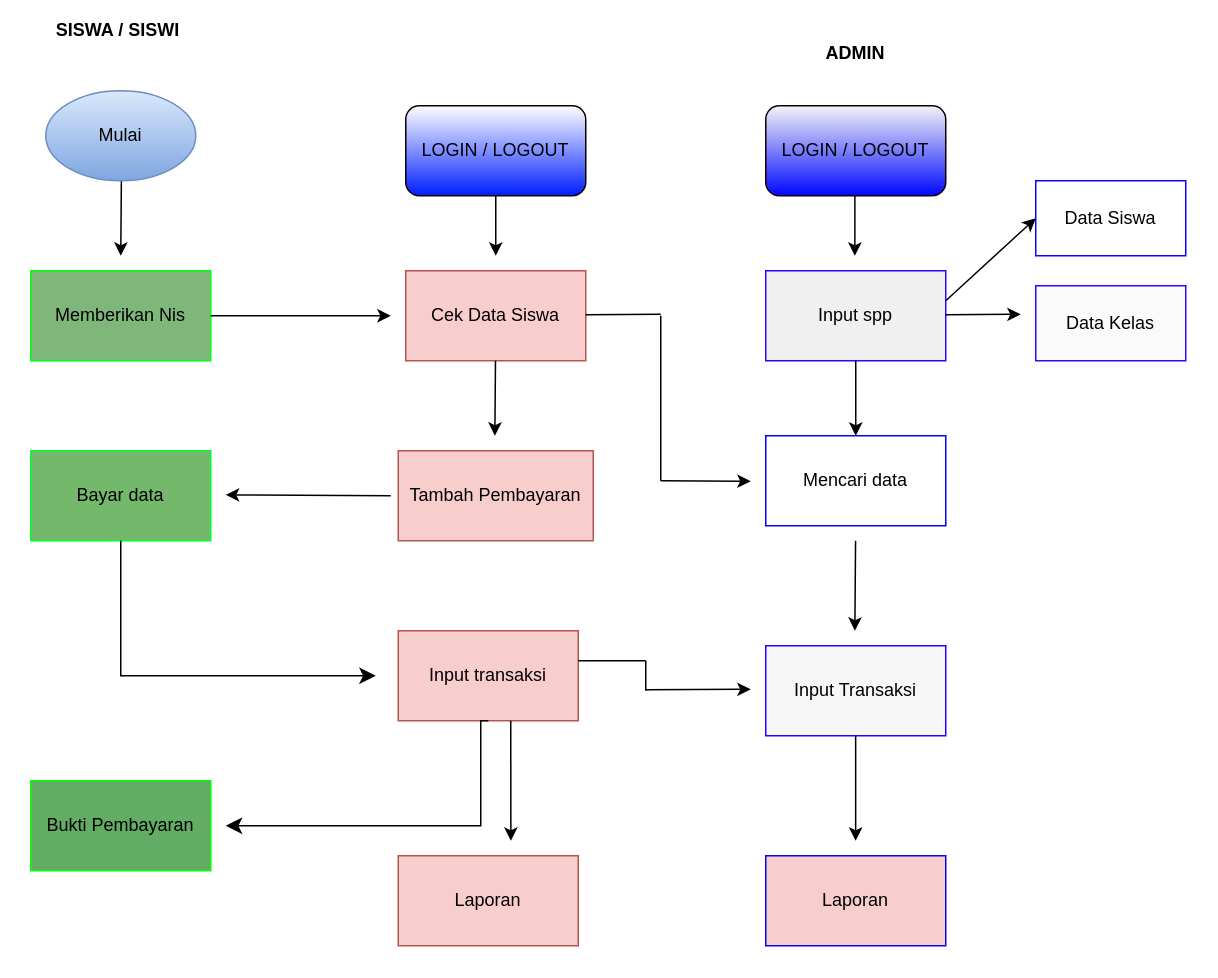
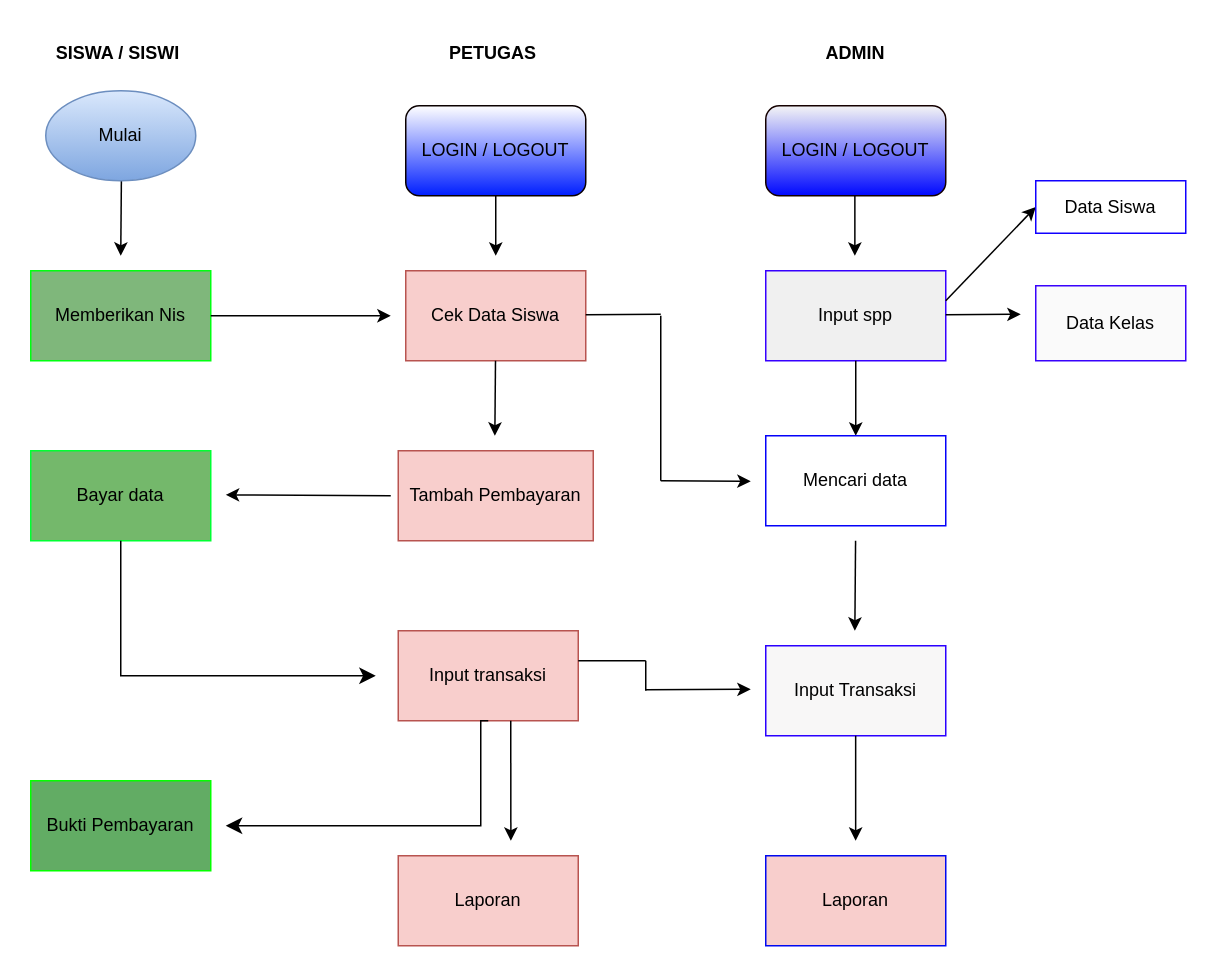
- <mxCell id="2" value="&lt;b&gt;SISWA / SISWI&amp;nbsp;&lt;/b&gt;" style="text;html=1;strokeColor=none;fillColor=none;align=center;verticalAlign=middle;whiteSpace=wrap;rounded=0;" parent="1" vertex="1"><mxGeometry x="30" y="5" width="100" height="30" as="geometry" /></mxCell>
+ <mxCell id="2" value="&lt;b&gt;SISWA / SISWI&amp;nbsp;&lt;/b&gt;" style="text;html=1;strokeColor=none;fillColor=none;align=center;verticalAlign=middle;whiteSpace=wrap;rounded=0;" parent="1" vertex="1"><mxGeometry x="30" y="20" width="100" height="30" as="geometry" /></mxCell>
+ <mxCell id="8" value="&lt;b&gt;PETUGAS&amp;nbsp;&lt;/b&gt;" style="text;html=1;strokeColor=none;fillColor=none;align=center;verticalAlign=middle;whiteSpace=wrap;rounded=0;" parent="1" vertex="1"><mxGeometry x="300" y="20" width="60" height="30" as="geometry" /></mxCell>
- <mxCell id="38" value="Data Siswa" style="rounded=0;whiteSpace=wrap;html=1;fillColor=#ffffff;strokeColor=#1100ff;" parent="1" vertex="1"><mxGeometry x="690" y="120" width="100" height="50" as="geometry" /></mxCell>
+ <mxCell id="38" value="Data Siswa" style="rounded=0;whiteSpace=wrap;html=1;fillColor=#ffffff;strokeColor=#1100ff;" parent="1" vertex="1"><mxGeometry x="690" y="120" width="100" height="35" as="geometry" /></mxCell>
